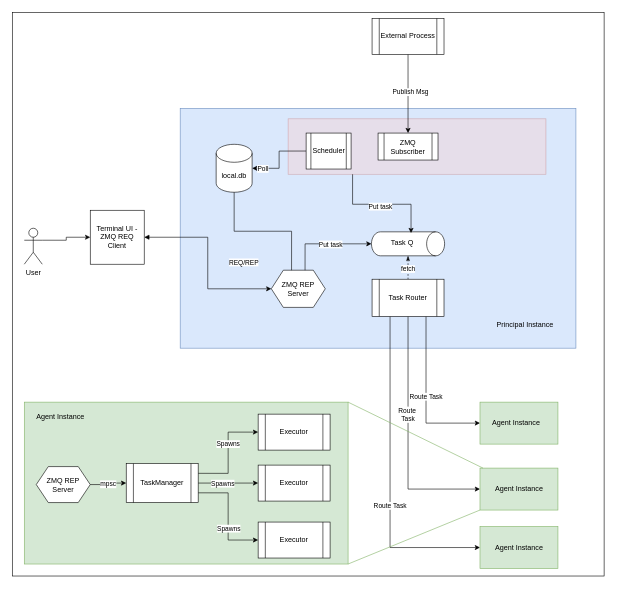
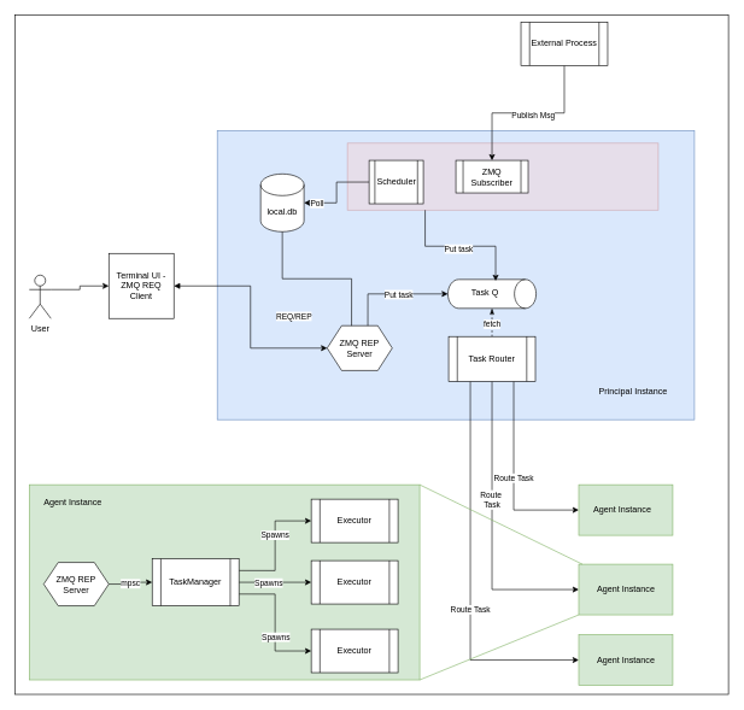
- <mxCell id="14" value="External Process" style="shape=process;whiteSpace=wrap;html=1;backgroundOutline=1;" parent="1" vertex="1"><mxGeometry x="620" y="30" width="120" height="60" as="geometry" /></mxCell>
+ <mxCell id="14" value="External Process" style="shape=process;whiteSpace=wrap;html=1;backgroundOutline=1;" parent="1" vertex="1"><mxGeometry x="720" y="30" width="120" height="60" as="geometry" /></mxCell>
